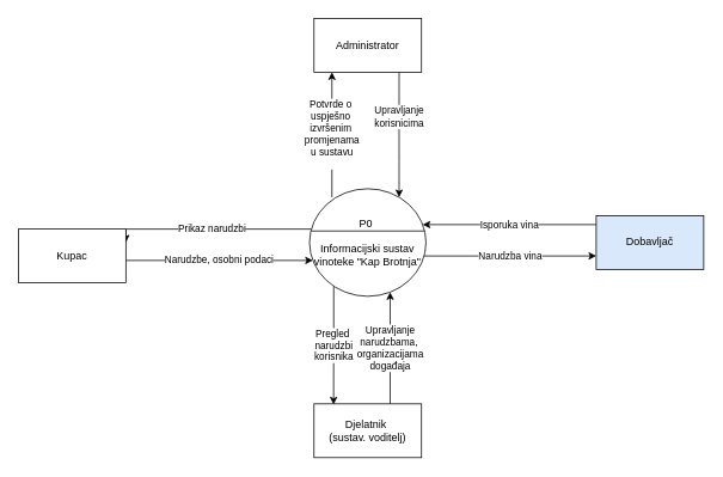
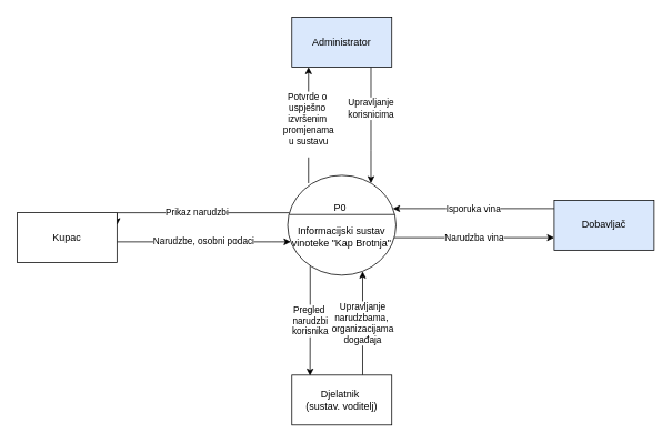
- <mxCell id="13" value="Administrator" style="rounded=0;whiteSpace=wrap;html=1;" vertex="1" parent="1"><mxGeometry x="350" y="20" width="120" height="60" as="geometry" /></mxCell>
+ <mxCell id="13" value="Administrator" style="rounded=0;whiteSpace=wrap;html=1;fillColor=#dae8fc;" vertex="1" parent="1"><mxGeometry x="350" y="20" width="120" height="60" as="geometry" /></mxCell>
